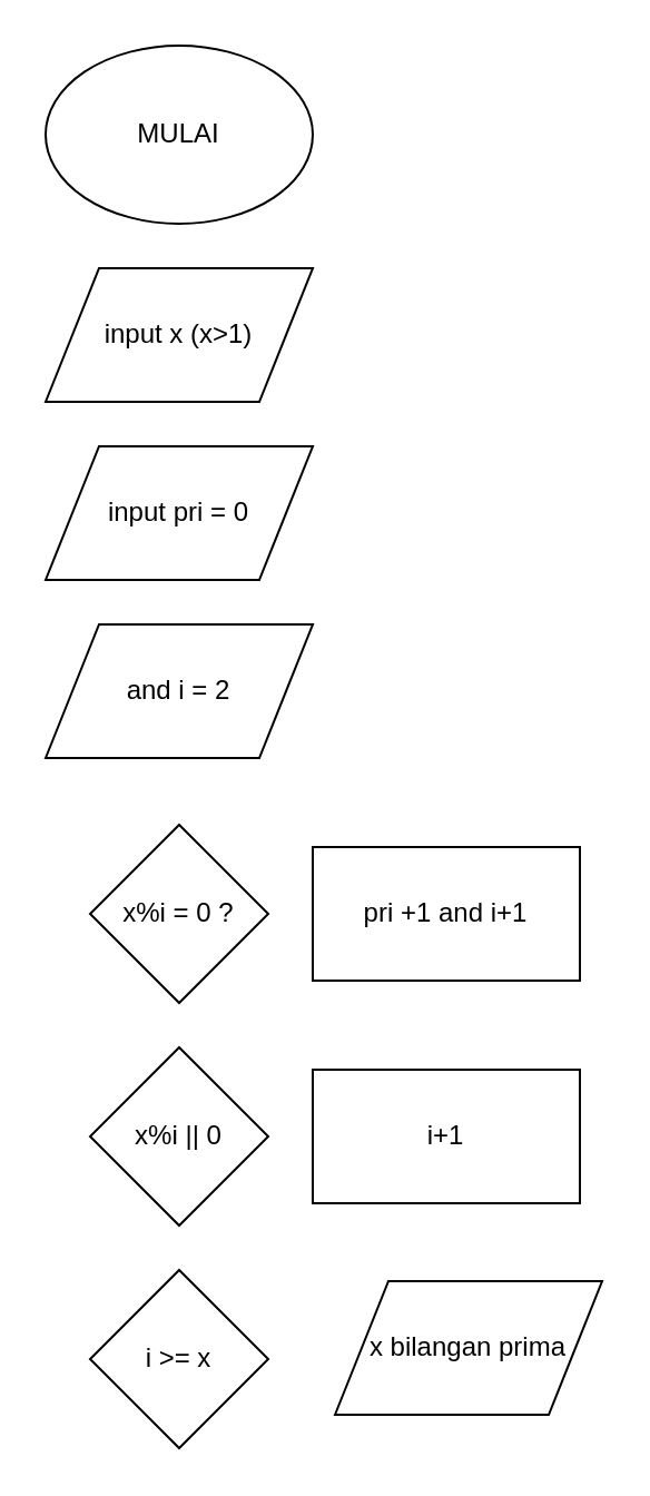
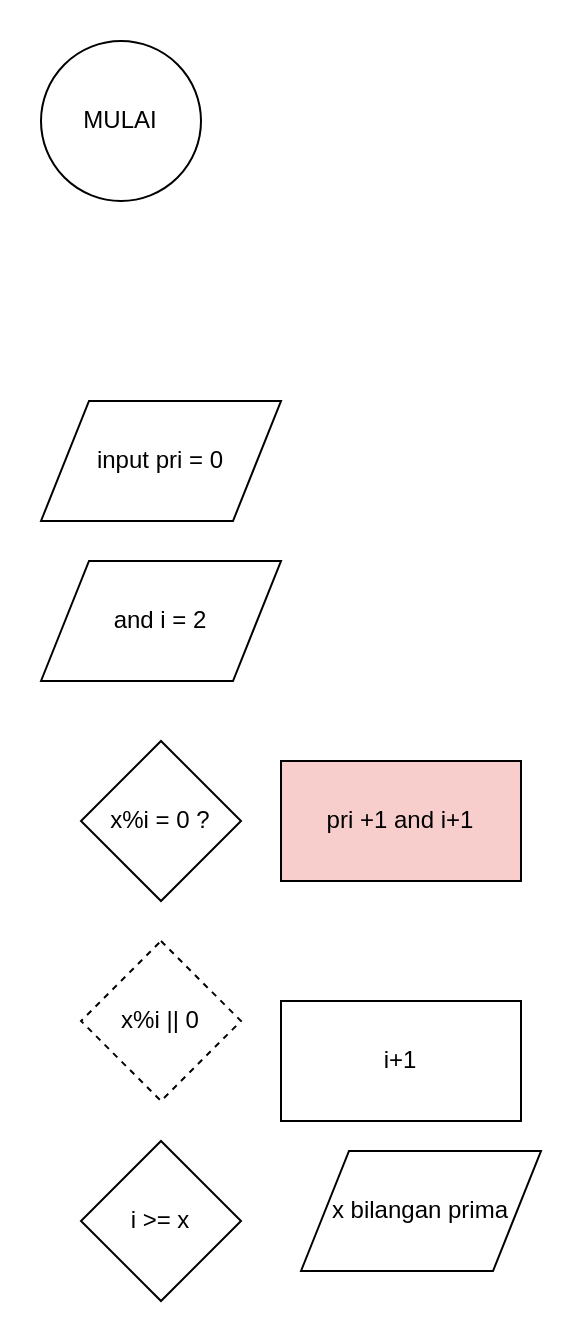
- <mxCell id="2" value="MULAI" style="ellipse;whiteSpace=wrap;html=1;" vertex="1" parent="1"><mxGeometry x="20" y="20" width="120" height="80" as="geometry" /></mxCell>
+ <mxCell id="2" value="MULAI" style="ellipse;whiteSpace=wrap;html=1;" vertex="1" parent="1"><mxGeometry x="20" y="20" width="80" height="80" as="geometry" /></mxCell>
- <mxCell id="3" value="input x (x&amp;gt;1)" style="shape=parallelogram;perimeter=parallelogramPerimeter;whiteSpace=wrap;html=1;" vertex="1" parent="1"><mxGeometry x="20" y="120" width="120" height="60" as="geometry" /></mxCell>
- <mxCell id="7" value="pri +1 and i+1" style="rounded=0;whiteSpace=wrap;html=1;" vertex="1" parent="1"><mxGeometry x="140" y="380" width="120" height="60" as="geometry" /></mxCell>
+ <mxCell id="7" value="pri +1 and i+1" style="rounded=0;whiteSpace=wrap;html=1;fillColor=#f8cecc;" vertex="1" parent="1"><mxGeometry x="140" y="380" width="120" height="60" as="geometry" /></mxCell>
- <mxCell id="8" value="x%i || 0" style="rhombus;whiteSpace=wrap;html=1;" vertex="1" parent="1"><mxGeometry x="40" y="470" width="80" height="80" as="geometry" /></mxCell>
+ <mxCell id="8" value="x%i || 0" style="rhombus;whiteSpace=wrap;html=1;dashed=1;" vertex="1" parent="1"><mxGeometry x="40" y="470" width="80" height="80" as="geometry" /></mxCell>
- <mxCell id="9" value="i+1" style="rounded=0;whiteSpace=wrap;html=1;" vertex="1" parent="1"><mxGeometry x="140" y="480" width="120" height="60" as="geometry" /></mxCell>
+ <mxCell id="9" value="i+1" style="rounded=0;whiteSpace=wrap;html=1;" vertex="1" parent="1"><mxGeometry x="140" y="500" width="120" height="60" as="geometry" /></mxCell>
